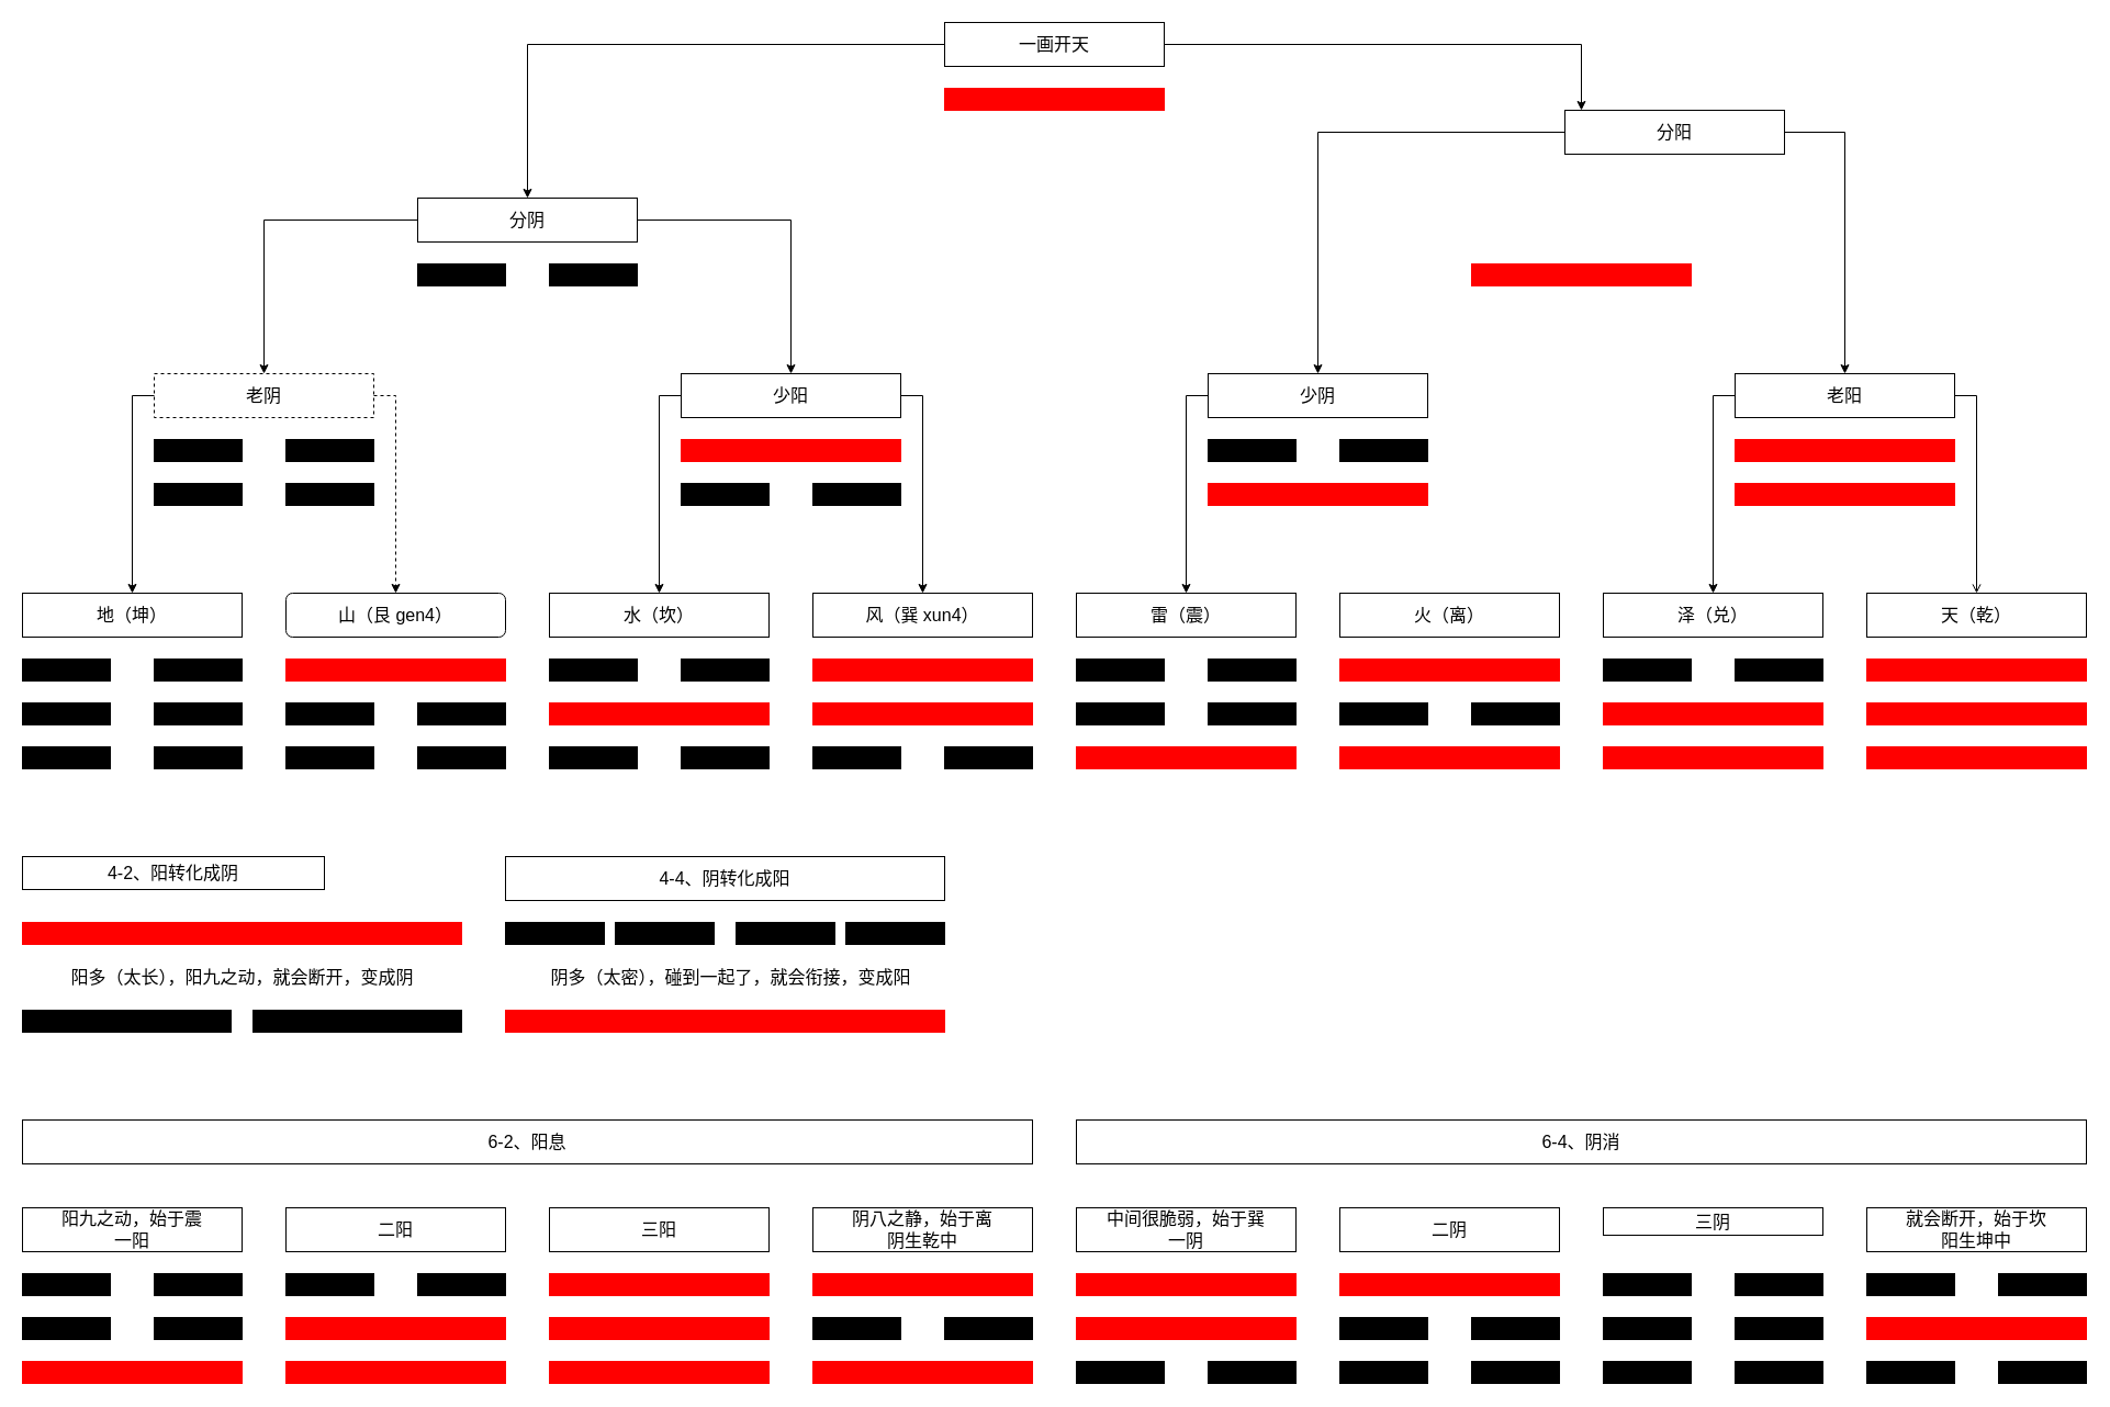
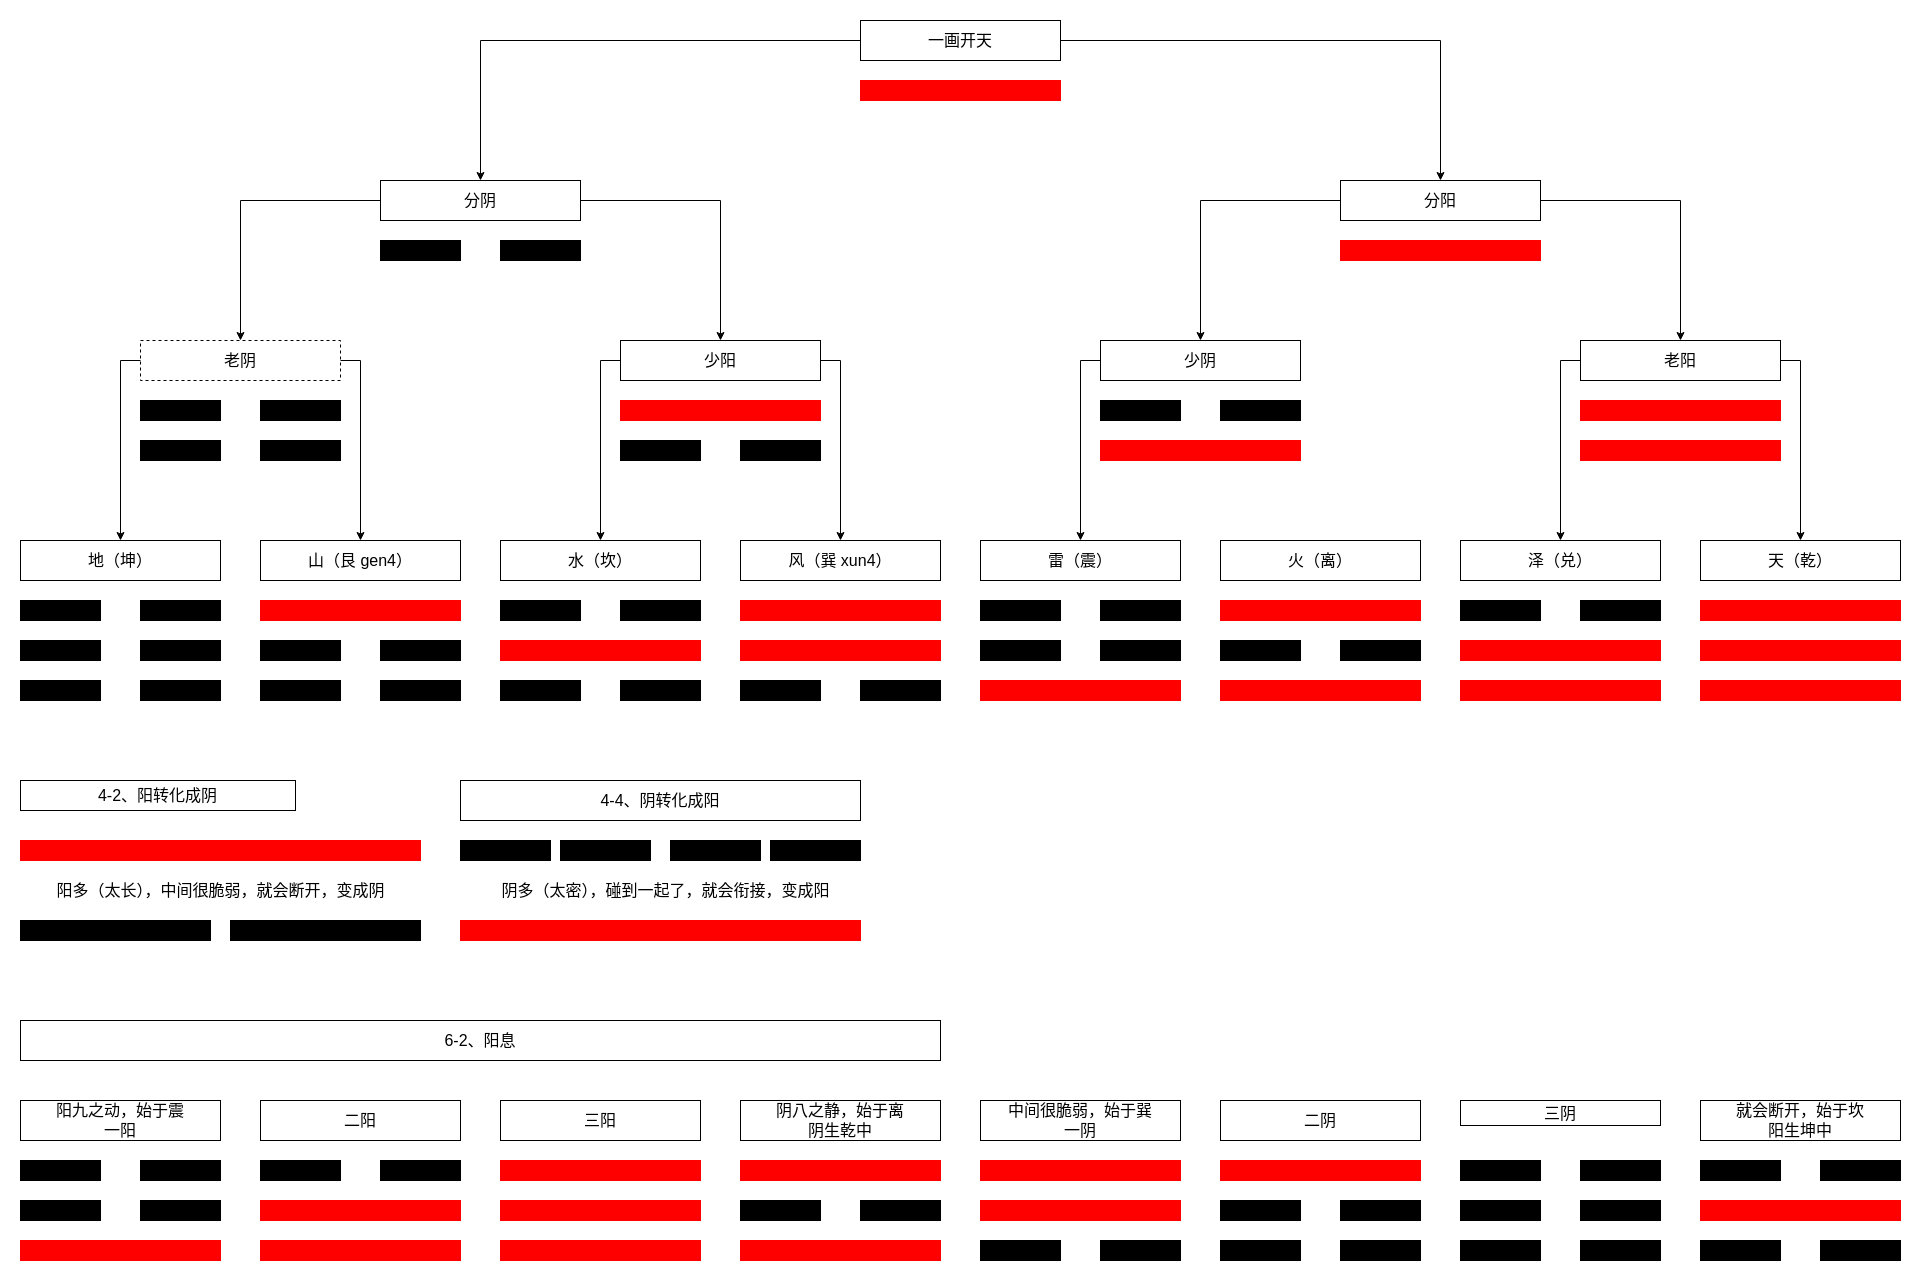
- <mxCell id="8" value="分阳" style="rounded=0;whiteSpace=wrap;html=1;strokeColor=#000000;fillColor=none;fontSize=16;container=0;" parent="1" vertex="1"><mxGeometry x="1425" y="100" width="200" height="40" as="geometry" /></mxCell>
+ <mxCell id="8" value="分阳" style="rounded=0;whiteSpace=wrap;html=1;strokeColor=#000000;fillColor=none;fontSize=16;container=0;" parent="1" vertex="1"><mxGeometry x="1340" y="180" width="200" height="40" as="geometry" /></mxCell>
- <mxCell id="33" value="" style="endArrow=classic;html=1;rounded=0;fontSize=16;edgeStyle=elbowEdgeStyle;dashed=1;" parent="1" source="6" target="19" edge="1"><mxGeometry width="50" height="50" relative="1" as="geometry"><mxPoint x="150" y="760" as="sourcePoint" /><mxPoint x="130" y="580" as="targetPoint" /><Array as="points"><mxPoint x="360" y="450" /><mxPoint x="380" y="410" /></Array></mxGeometry></mxCell>
+ <mxCell id="33" value="" style="endArrow=classic;html=1;rounded=0;fontSize=16;edgeStyle=elbowEdgeStyle;" parent="1" source="6" target="19" edge="1"><mxGeometry width="50" height="50" relative="1" as="geometry"><mxPoint x="150" y="760" as="sourcePoint" /><mxPoint x="130" y="580" as="targetPoint" /><Array as="points"><mxPoint x="360" y="450" /><mxPoint x="380" y="410" /></Array></mxGeometry></mxCell>
- <mxCell id="38" value="" style="endArrow=open;html=1;rounded=0;fontSize=16;edgeStyle=elbowEdgeStyle;" parent="1" source="17" target="25" edge="1"><mxGeometry width="50" height="50" relative="1" as="geometry"><mxPoint x="1590" y="760" as="sourcePoint" /><mxPoint x="1570" y="580" as="targetPoint" /><Array as="points"><mxPoint x="1800" y="460" /></Array></mxGeometry></mxCell>
+ <mxCell id="38" value="" style="endArrow=classic;html=1;rounded=0;fontSize=16;edgeStyle=elbowEdgeStyle;" parent="1" source="17" target="25" edge="1"><mxGeometry width="50" height="50" relative="1" as="geometry"><mxPoint x="1590" y="760" as="sourcePoint" /><mxPoint x="1570" y="580" as="targetPoint" /><Array as="points"><mxPoint x="1800" y="460" /></Array></mxGeometry></mxCell>
- <mxCell id="19" value="山（艮 gen4）" style="whiteSpace=wrap;html=1;strokeColor=#000000;fillColor=none;fontSize=16;container=0;rounded=1;" parent="1" vertex="1"><mxGeometry x="260" y="540" width="200" height="40" as="geometry" /></mxCell>
+ <mxCell id="19" value="山（艮 gen4）" style="rounded=0;whiteSpace=wrap;html=1;strokeColor=#000000;fillColor=none;fontSize=16;container=0;" parent="1" vertex="1"><mxGeometry x="260" y="540" width="200" height="40" as="geometry" /></mxCell>
- <mxCell id="87" value="阳多（太长），阳九之动，就会断开，变成阴" style="text;html=1;align=center;verticalAlign=middle;resizable=0;points=[];autosize=1;strokeColor=none;fillColor=none;fontSize=16;" vertex="1" parent="1"><mxGeometry x="45" y="880" width="350" height="20" as="geometry" /></mxCell>
+ <mxCell id="87" value="阳多（太长），中间很脆弱，就会断开，变成阴" style="text;html=1;align=center;verticalAlign=middle;resizable=0;points=[];autosize=1;strokeColor=none;fillColor=none;fontSize=16;" vertex="1" parent="1"><mxGeometry x="45" y="880" width="350" height="20" as="geometry" /></mxCell>
- <mxCell id="114" value="6-4、阴消" style="rounded=0;whiteSpace=wrap;html=1;strokeColor=#000000;fillColor=none;fontSize=16;container=0;" parent="1" vertex="1"><mxGeometry x="980" y="1020" width="920" height="40" as="geometry" /></mxCell>
